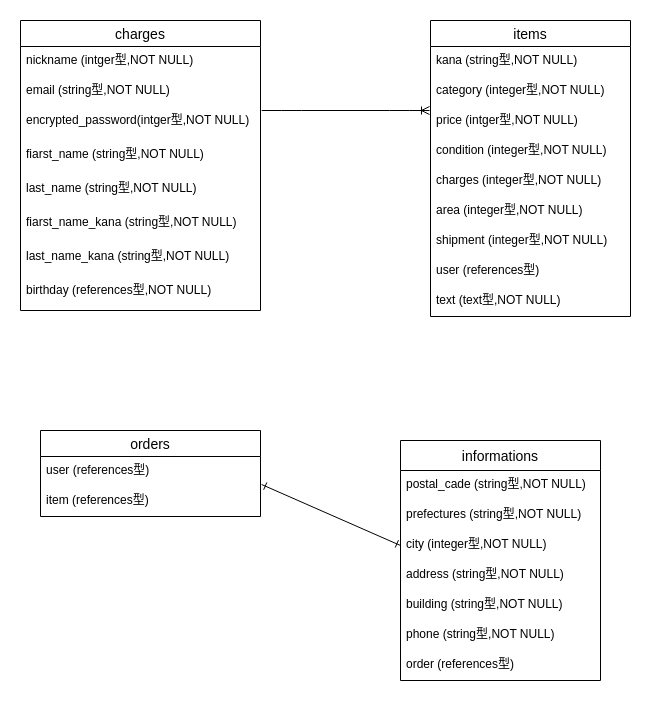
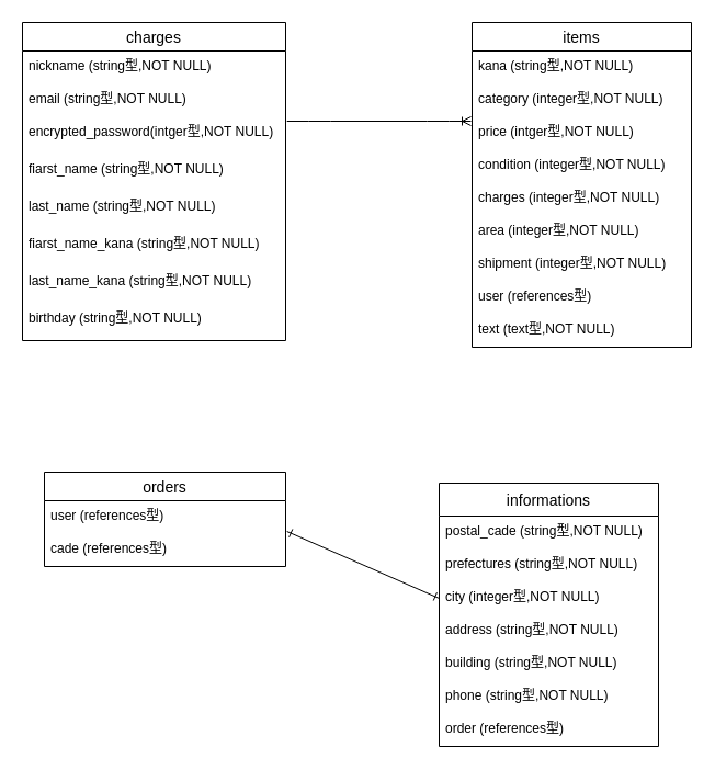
- <mxCell id="3" value="nickname (intger型,NOT NULL)" style="text;strokeColor=none;fillColor=none;spacingLeft=4;spacingRight=4;overflow=hidden;rotatable=0;points=[[0,0.5],[1,0.5]];portConstraint=eastwest;fontSize=12;" vertex="1" parent="2"><mxGeometry y="26" width="240" height="30" as="geometry" /></mxCell>
+ <mxCell id="3" value="nickname (string型,NOT NULL)" style="text;strokeColor=none;fillColor=none;spacingLeft=4;spacingRight=4;overflow=hidden;rotatable=0;points=[[0,0.5],[1,0.5]];portConstraint=eastwest;fontSize=12;" vertex="1" parent="2"><mxGeometry y="26" width="240" height="30" as="geometry" /></mxCell>
- <mxCell id="10" value="birthday (references型,NOT NULL)" style="text;strokeColor=none;fillColor=none;spacingLeft=4;spacingRight=4;overflow=hidden;rotatable=0;points=[[0,0.5],[1,0.5]];portConstraint=eastwest;fontSize=12;" vertex="1" parent="2"><mxGeometry y="256" width="240" height="34" as="geometry" /></mxCell>
+ <mxCell id="10" value="birthday (string型,NOT NULL)" style="text;strokeColor=none;fillColor=none;spacingLeft=4;spacingRight=4;overflow=hidden;rotatable=0;points=[[0,0.5],[1,0.5]];portConstraint=eastwest;fontSize=12;" vertex="1" parent="2"><mxGeometry y="256" width="240" height="34" as="geometry" /></mxCell>
- <mxCell id="23" value="item (references型)" style="text;strokeColor=none;fillColor=none;spacingLeft=4;spacingRight=4;overflow=hidden;rotatable=0;points=[[0,0.5],[1,0.5]];portConstraint=eastwest;fontSize=12;" vertex="1" parent="21"><mxGeometry y="56" width="220" height="30" as="geometry" /></mxCell>
+ <mxCell id="23" value="cade (references型)" style="text;strokeColor=none;fillColor=none;spacingLeft=4;spacingRight=4;overflow=hidden;rotatable=0;points=[[0,0.5],[1,0.5]];portConstraint=eastwest;fontSize=12;" vertex="1" parent="21"><mxGeometry y="56" width="220" height="30" as="geometry" /></mxCell>
